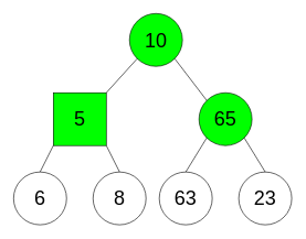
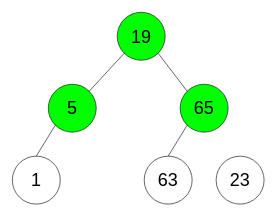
- <mxCell id="2" value="&lt;font style=&quot;font-size: 30px&quot;&gt;10&lt;/font&gt;" style="ellipse;whiteSpace=wrap;html=1;aspect=fixed;fillColor=#00FF00;" vertex="1" parent="1"><mxGeometry x="195" y="20" width="80" height="80" as="geometry" /></mxCell>
+ <mxCell id="2" value="&lt;font style=&quot;font-size: 30px&quot;&gt;19&lt;/font&gt;" style="ellipse;whiteSpace=wrap;html=1;aspect=fixed;fillColor=#00FF00;" vertex="1" parent="1"><mxGeometry x="195" y="20" width="80" height="80" as="geometry" /></mxCell>
- <mxCell id="3" value="&lt;font style=&quot;font-size: 30px&quot;&gt;5&lt;/font&gt;" style="whiteSpace=wrap;html=1;aspect=fixed;fillColor=#00FF00;rounded=0;" vertex="1" parent="1"><mxGeometry x="80" y="140" width="80" height="80" as="geometry" /></mxCell>
+ <mxCell id="3" value="&lt;font style=&quot;font-size: 30px&quot;&gt;5&lt;/font&gt;" style="ellipse;whiteSpace=wrap;html=1;aspect=fixed;fillColor=#00FF00;" vertex="1" parent="1"><mxGeometry x="80" y="140" width="80" height="80" as="geometry" /></mxCell>
- <mxCell id="14" value="" style="endArrow=none;html=1;exitX=0.5;exitY=0;exitDx=0;exitDy=0;entryX=1;entryY=1;entryDx=0;entryDy=0;endFill=0;" edge="1" parent="1" source="8" target="6"><mxGeometry width="50" height="50" relative="1" as="geometry"><mxPoint x="451.72" y="260" as="sourcePoint" /><mxPoint x="420.004" y="208.284" as="targetPoint" /></mxGeometry></mxCell>
- <mxCell id="12" value="" style="endArrow=none;html=1;exitX=0.5;exitY=0;exitDx=0;exitDy=0;entryX=1;entryY=1;entryDx=0;entryDy=0;endFill=0;" edge="1" parent="1" source="5" target="3"><mxGeometry width="50" height="50" relative="1" as="geometry"><mxPoint x="70" y="270" as="sourcePoint" /><mxPoint x="101.716" y="218.284" as="targetPoint" /></mxGeometry></mxCell>
- <mxCell id="4" value="&lt;font style=&quot;font-size: 30px&quot;&gt;6&lt;/font&gt;" style="ellipse;whiteSpace=wrap;html=1;aspect=fixed;" vertex="1" parent="1"><mxGeometry x="20" y="260" width="80" height="80" as="geometry" /></mxCell>
+ <mxCell id="4" value="&lt;font style=&quot;font-size: 30px&quot;&gt;1&lt;/font&gt;" style="ellipse;whiteSpace=wrap;html=1;aspect=fixed;" vertex="1" parent="1"><mxGeometry x="20" y="260" width="80" height="80" as="geometry" /></mxCell>
- <mxCell id="5" value="&lt;font style=&quot;font-size: 30px&quot;&gt;8&lt;/font&gt;" style="ellipse;whiteSpace=wrap;html=1;aspect=fixed;" vertex="1" parent="1"><mxGeometry x="140" y="260" width="80" height="80" as="geometry" /></mxCell>
